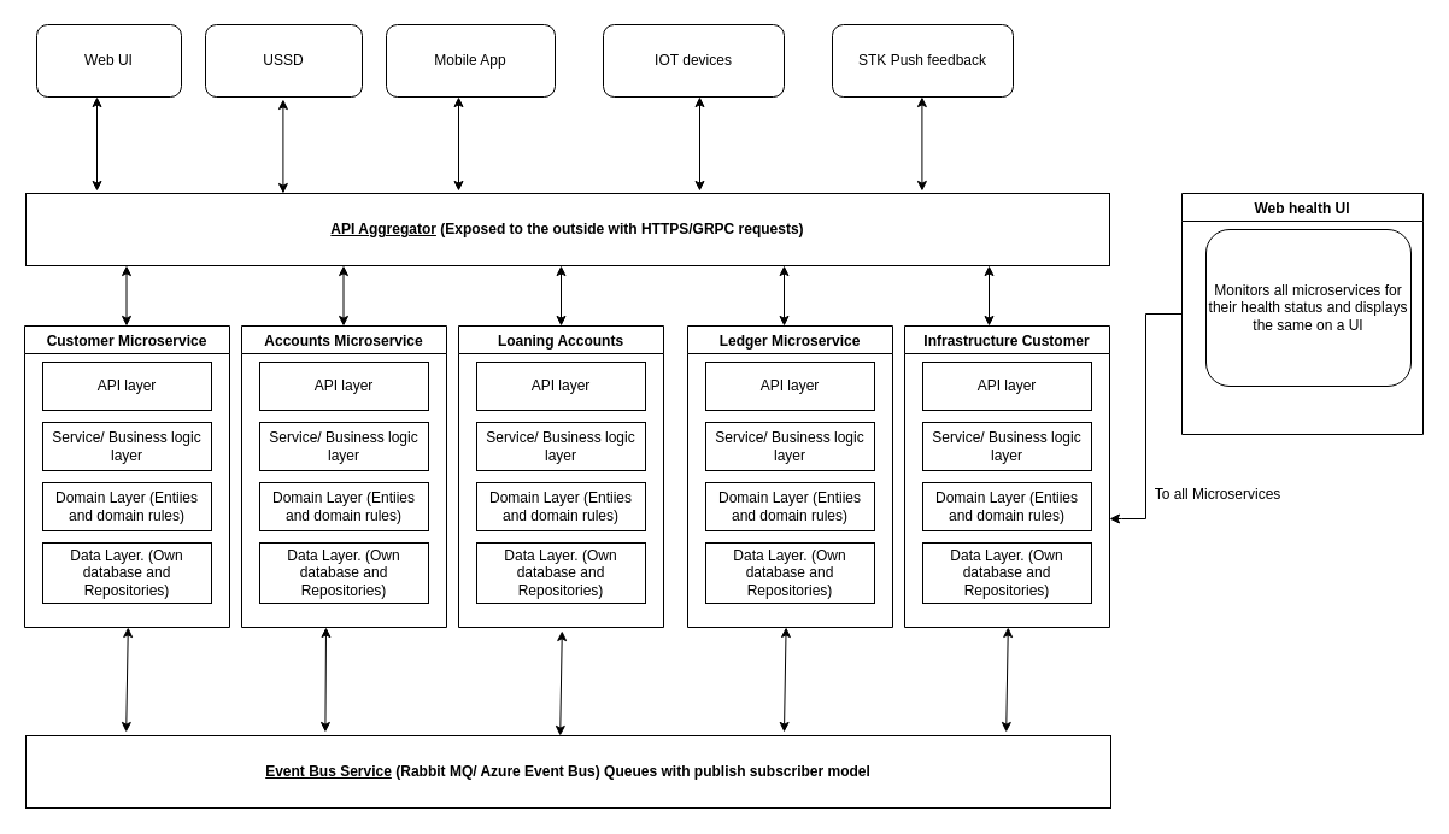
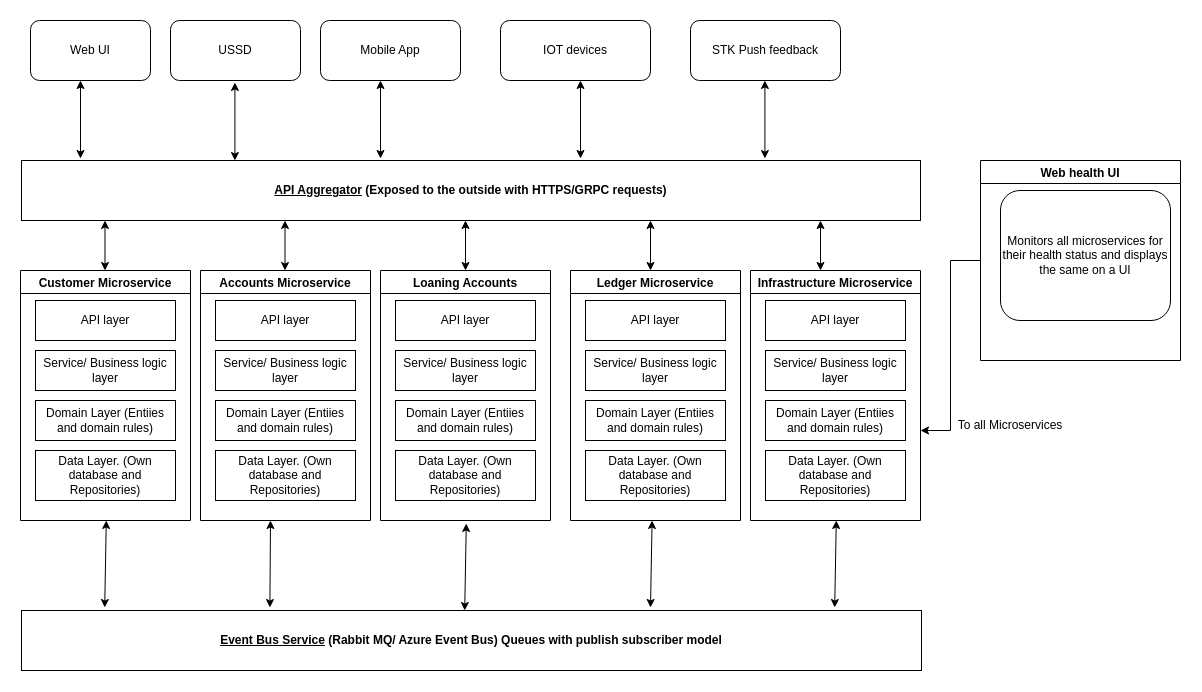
- <mxCell id="22" value="Infrastructure Customer" style="swimlane;" vertex="1" parent="1"><mxGeometry x="750" y="270" width="170" height="250" as="geometry" /></mxCell>
+ <mxCell id="22" value="Infrastructure Microservice" style="swimlane;" vertex="1" parent="1"><mxGeometry x="750" y="270" width="170" height="250" as="geometry" /></mxCell>
- <mxCell id="46" value="To all Microservices" style="text;html=1;strokeColor=none;fillColor=none;align=center;verticalAlign=middle;whiteSpace=wrap;rounded=0;" vertex="1" parent="1"><mxGeometry x="950" y="385" width="120" height="50" as="geometry" /></mxCell>
+ <mxCell id="46" value="To all Microservices" style="text;html=1;strokeColor=none;fillColor=none;align=center;verticalAlign=middle;whiteSpace=wrap;rounded=0;" vertex="1" parent="1"><mxGeometry x="950" y="400" width="120" height="50" as="geometry" /></mxCell>
